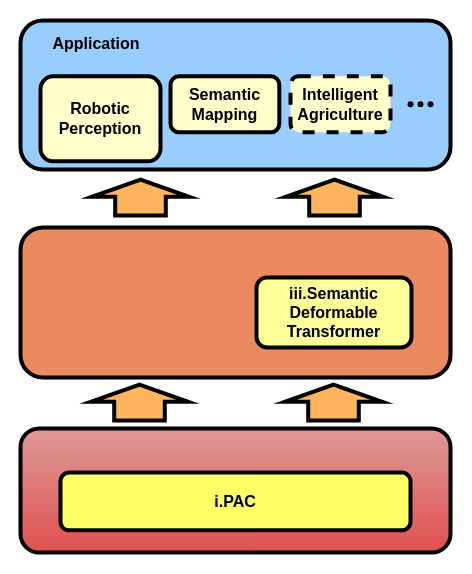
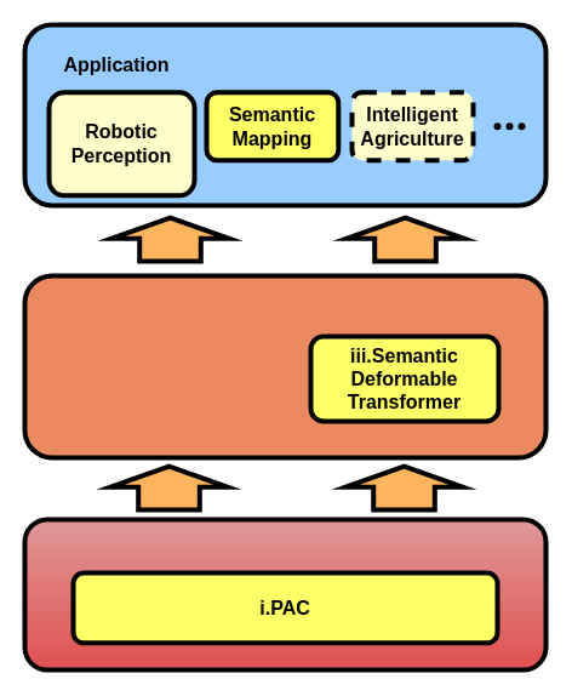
- <mxCell id="9" value="Application" style="text;html=1;strokeColor=none;fillColor=none;align=center;verticalAlign=middle;whiteSpace=wrap;rounded=0;fontStyle=1;fontSize=16;" parent="5" vertex="1"><mxGeometry x="45.6" y="9.315" width="60" height="27.931" as="geometry" /></mxCell>
+ <mxCell id="9" value="Application" style="text;html=1;strokeColor=none;fillColor=none;align=center;verticalAlign=middle;whiteSpace=wrap;rounded=0;fontStyle=1;fontSize=16;" parent="5" vertex="1"><mxGeometry x="45.6" y="19.315" width="60" height="27.931" as="geometry" /></mxCell>
- <mxCell id="13" value="&lt;span style=&quot;font-size: 16px;&quot;&gt;&lt;b&gt;Semantic Mapping&lt;br&gt;&lt;/b&gt;&lt;/span&gt;" style="rounded=1;whiteSpace=wrap;html=1;strokeWidth=4;fillColor=#FFFFCC;" parent="5" vertex="1"><mxGeometry x="150" y="55.87" width="108.81" height="55.86" as="geometry" /></mxCell>
+ <mxCell id="13" value="&lt;span style=&quot;font-size: 16px;&quot;&gt;&lt;b&gt;Semantic Mapping&lt;br&gt;&lt;/b&gt;&lt;/span&gt;" style="rounded=1;whiteSpace=wrap;html=1;strokeWidth=4;fillColor=#ffff66;" parent="5" vertex="1"><mxGeometry x="150" y="55.87" width="108.81" height="55.86" as="geometry" /></mxCell>
- <mxCell id="17" value="&lt;span style=&quot;font-size: 16px;&quot;&gt;&lt;b&gt;iii.Semantic&lt;br&gt;Deformable&lt;br&gt;Transformer&lt;br&gt;&lt;/b&gt;&lt;/span&gt;" style="rounded=1;whiteSpace=wrap;html=1;strokeWidth=4;fillColor=#FFFF99;" parent="1" vertex="1"><mxGeometry x="256" y="277" width="155" height="70" as="geometry" /></mxCell>
+ <mxCell id="17" value="&lt;span style=&quot;font-size: 16px;&quot;&gt;&lt;b&gt;iii.Semantic&lt;br&gt;Deformable&lt;br&gt;Transformer&lt;br&gt;&lt;/b&gt;&lt;/span&gt;" style="rounded=1;whiteSpace=wrap;html=1;strokeWidth=4;fillColor=#ffff66;" parent="1" vertex="1"><mxGeometry x="256" y="277" width="155" height="70" as="geometry" /></mxCell>
